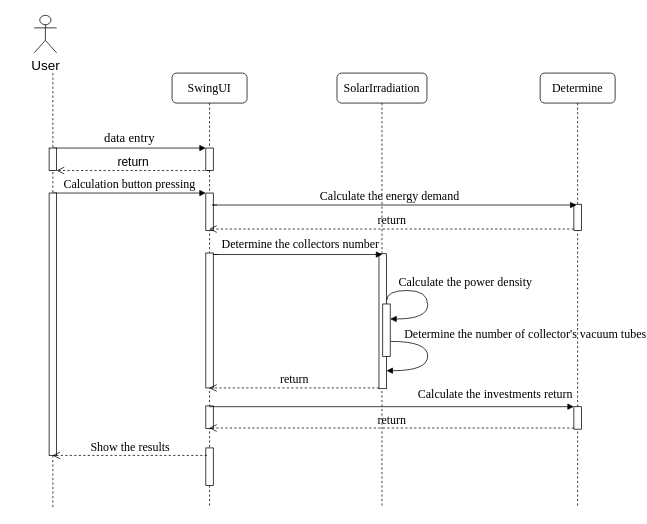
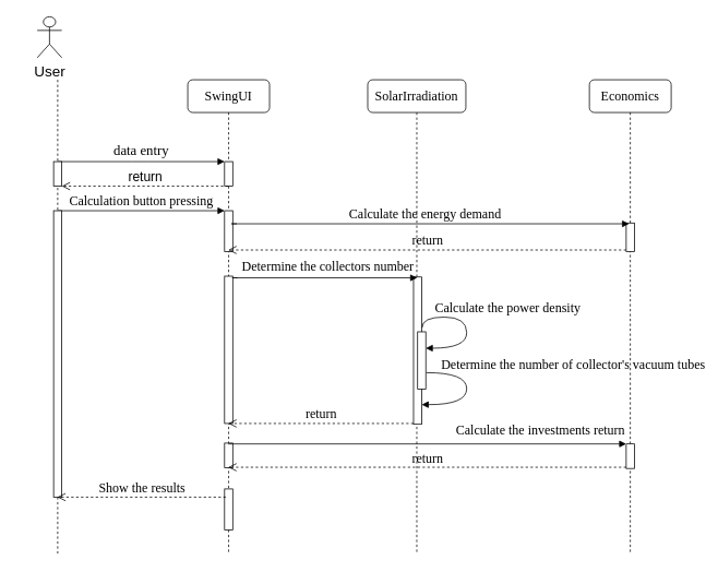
- <mxCell id="10" value="&lt;font style=&quot;font-size: 16px;&quot;&gt;Determine&lt;/font&gt;" style="shape=umlLifeline;perimeter=lifelinePerimeter;whiteSpace=wrap;html=1;container=1;collapsible=0;recursiveResize=0;outlineConnect=0;rounded=1;shadow=0;comic=0;labelBackgroundColor=none;strokeWidth=1;fontFamily=Verdana;fontSize=12;align=center;" parent="1" vertex="1"><mxGeometry x="720" y="97" width="100" height="580" as="geometry" /></mxCell>
+ <mxCell id="10" value="&lt;font style=&quot;font-size: 16px;&quot;&gt;Economics&lt;/font&gt;" style="shape=umlLifeline;perimeter=lifelinePerimeter;whiteSpace=wrap;html=1;container=1;collapsible=0;recursiveResize=0;outlineConnect=0;rounded=1;shadow=0;comic=0;labelBackgroundColor=none;strokeWidth=1;fontFamily=Verdana;fontSize=12;align=center;" parent="1" vertex="1"><mxGeometry x="720" y="97" width="100" height="580" as="geometry" /></mxCell>
